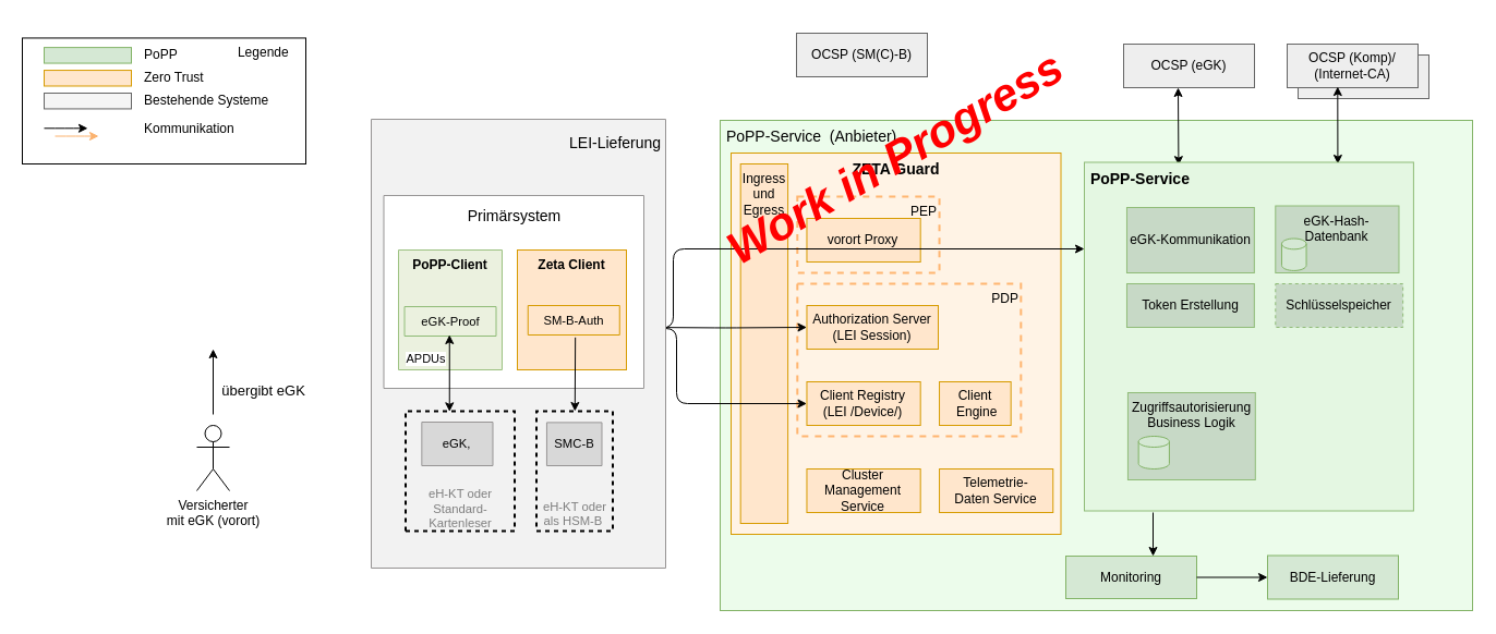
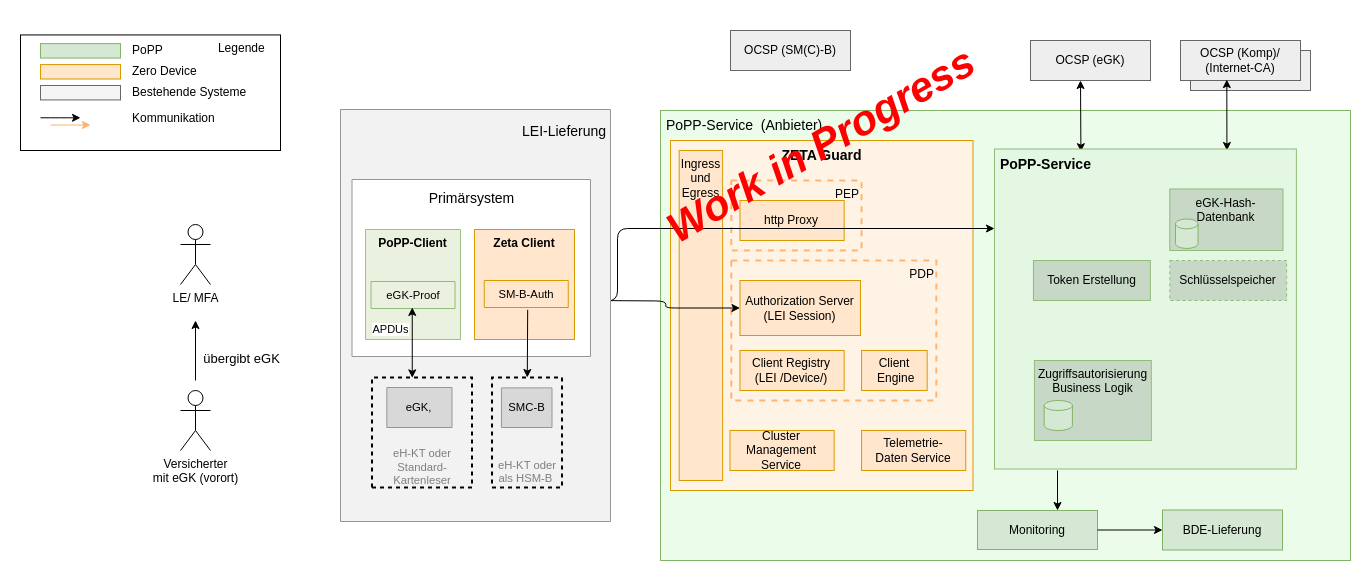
- <mxCell id="31" value="Zero Trust" style="text;html=1;align=left;verticalAlign=middle;whiteSpace=wrap;rounded=0;" parent="22" vertex="1"><mxGeometry x="110" y="44.056" width="130" height="14.444" as="geometry" /></mxCell>
+ <mxCell id="31" value="Zero Device" style="text;html=1;align=left;verticalAlign=middle;whiteSpace=wrap;rounded=0;" parent="22" vertex="1"><mxGeometry x="110" y="44.056" width="130" height="14.444" as="geometry" /></mxCell>
- <mxCell id="15" value="vorort Proxy" style="rounded=0;whiteSpace=wrap;html=1;fillColor=#ffe6cc;strokeColor=#d79b00;" parent="5" vertex="1"><mxGeometry x="69.474" y="60" width="104.211" height="40" as="geometry" /></mxCell>
+ <mxCell id="15" value="http Proxy" style="rounded=0;whiteSpace=wrap;html=1;fillColor=#ffe6cc;strokeColor=#d79b00;" parent="5" vertex="1"><mxGeometry x="69.474" y="60" width="104.211" height="40" as="geometry" /></mxCell>
- <mxCell id="44" value="eGK-Kommunikation" style="rounded=0;whiteSpace=wrap;html=1;strokeColor=#90bc78;fillColor=#C7D9C6;" parent="42" vertex="1"><mxGeometry x="38.957" y="41.5" width="116.87" height="60" as="geometry" /></mxCell>
+ <mxCell id="34" value="LE/ MFA" style="shape=umlActor;verticalLabelPosition=bottom;verticalAlign=top;html=1;outlineConnect=0;" parent="1" vertex="1"><mxGeometry x="180" y="224" width="30" height="60" as="geometry" /></mxCell>
- <mxCell id="9" value="Authorization Server&lt;div&gt;(LEI Session)&lt;/div&gt;" style="rounded=0;whiteSpace=wrap;html=1;fillColor=#ffe6cc;strokeColor=#d79b00;" parent="5" vertex="1"><mxGeometry x="69.47" y="140" width="120.53" height="40" as="geometry" /></mxCell>
+ <mxCell id="9" value="Authorization Server&lt;div&gt;(LEI Session)&lt;/div&gt;" style="rounded=0;whiteSpace=wrap;html=1;fillColor=#ffe6cc;strokeColor=#d79b00;" parent="5" vertex="1"><mxGeometry x="69.47" y="140" width="120.53" height="55" as="geometry" /></mxCell>
- <mxCell id="17" value="" style="endArrow=classic;html=1;rounded=1;fontFamily=Helvetica;fontSize=14;exitX=1.005;exitY=0.73;exitDx=0;exitDy=0;exitPerimeter=0;edgeStyle=orthogonalEdgeStyle;" parent="1" source="55" target="11" edge="1"><mxGeometry width="50" height="50" relative="1" as="geometry"><mxPoint x="900" y="60" as="sourcePoint" /><mxPoint x="950" y="10" as="targetPoint" /><Array as="points"><mxPoint x="590" y="308" /><mxPoint x="590" y="301" /><mxPoint x="620" y="301" /><mxPoint x="620" y="370" /></Array></mxGeometry></mxCell>
- <mxCell id="13" value="Cluster Management&lt;div&gt;Service&lt;/div&gt;" style="rounded=0;whiteSpace=wrap;html=1;fillColor=#ffe6cc;strokeColor=#d79b00;" parent="5" vertex="1"><mxGeometry x="69.474" y="290" width="104.211" height="40" as="geometry" /></mxCell>
+ <mxCell id="13" value="Cluster Management&lt;div&gt;Service&lt;/div&gt;" style="rounded=0;whiteSpace=wrap;html=1;fillColor=#ffe6cc;strokeColor=#d79b00;" parent="5" vertex="1"><mxGeometry x="59.474" y="290" width="104.211" height="40" as="geometry" /></mxCell>
